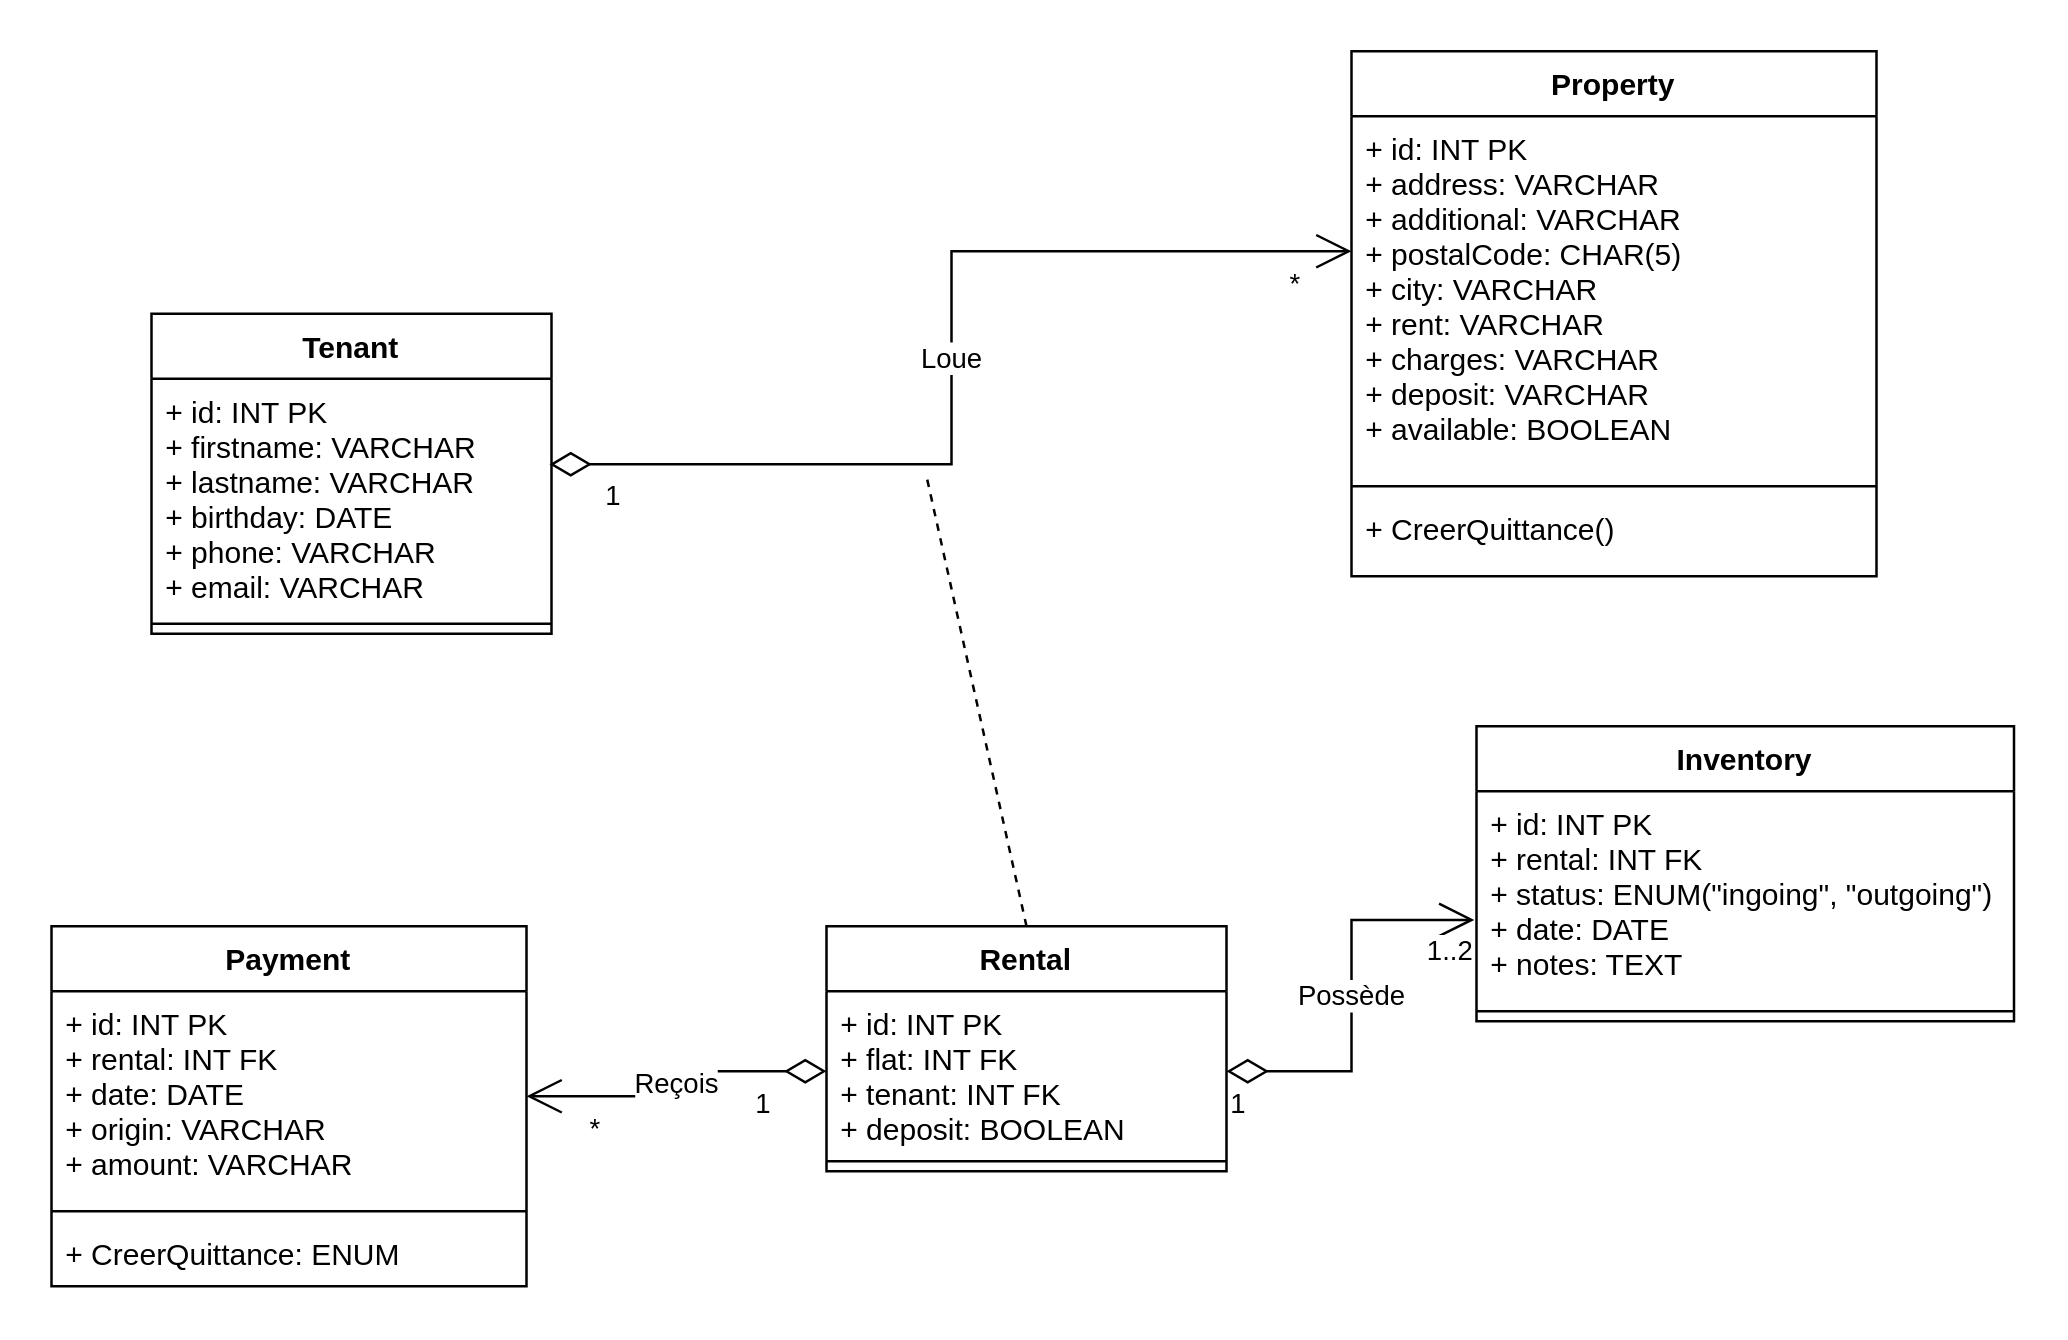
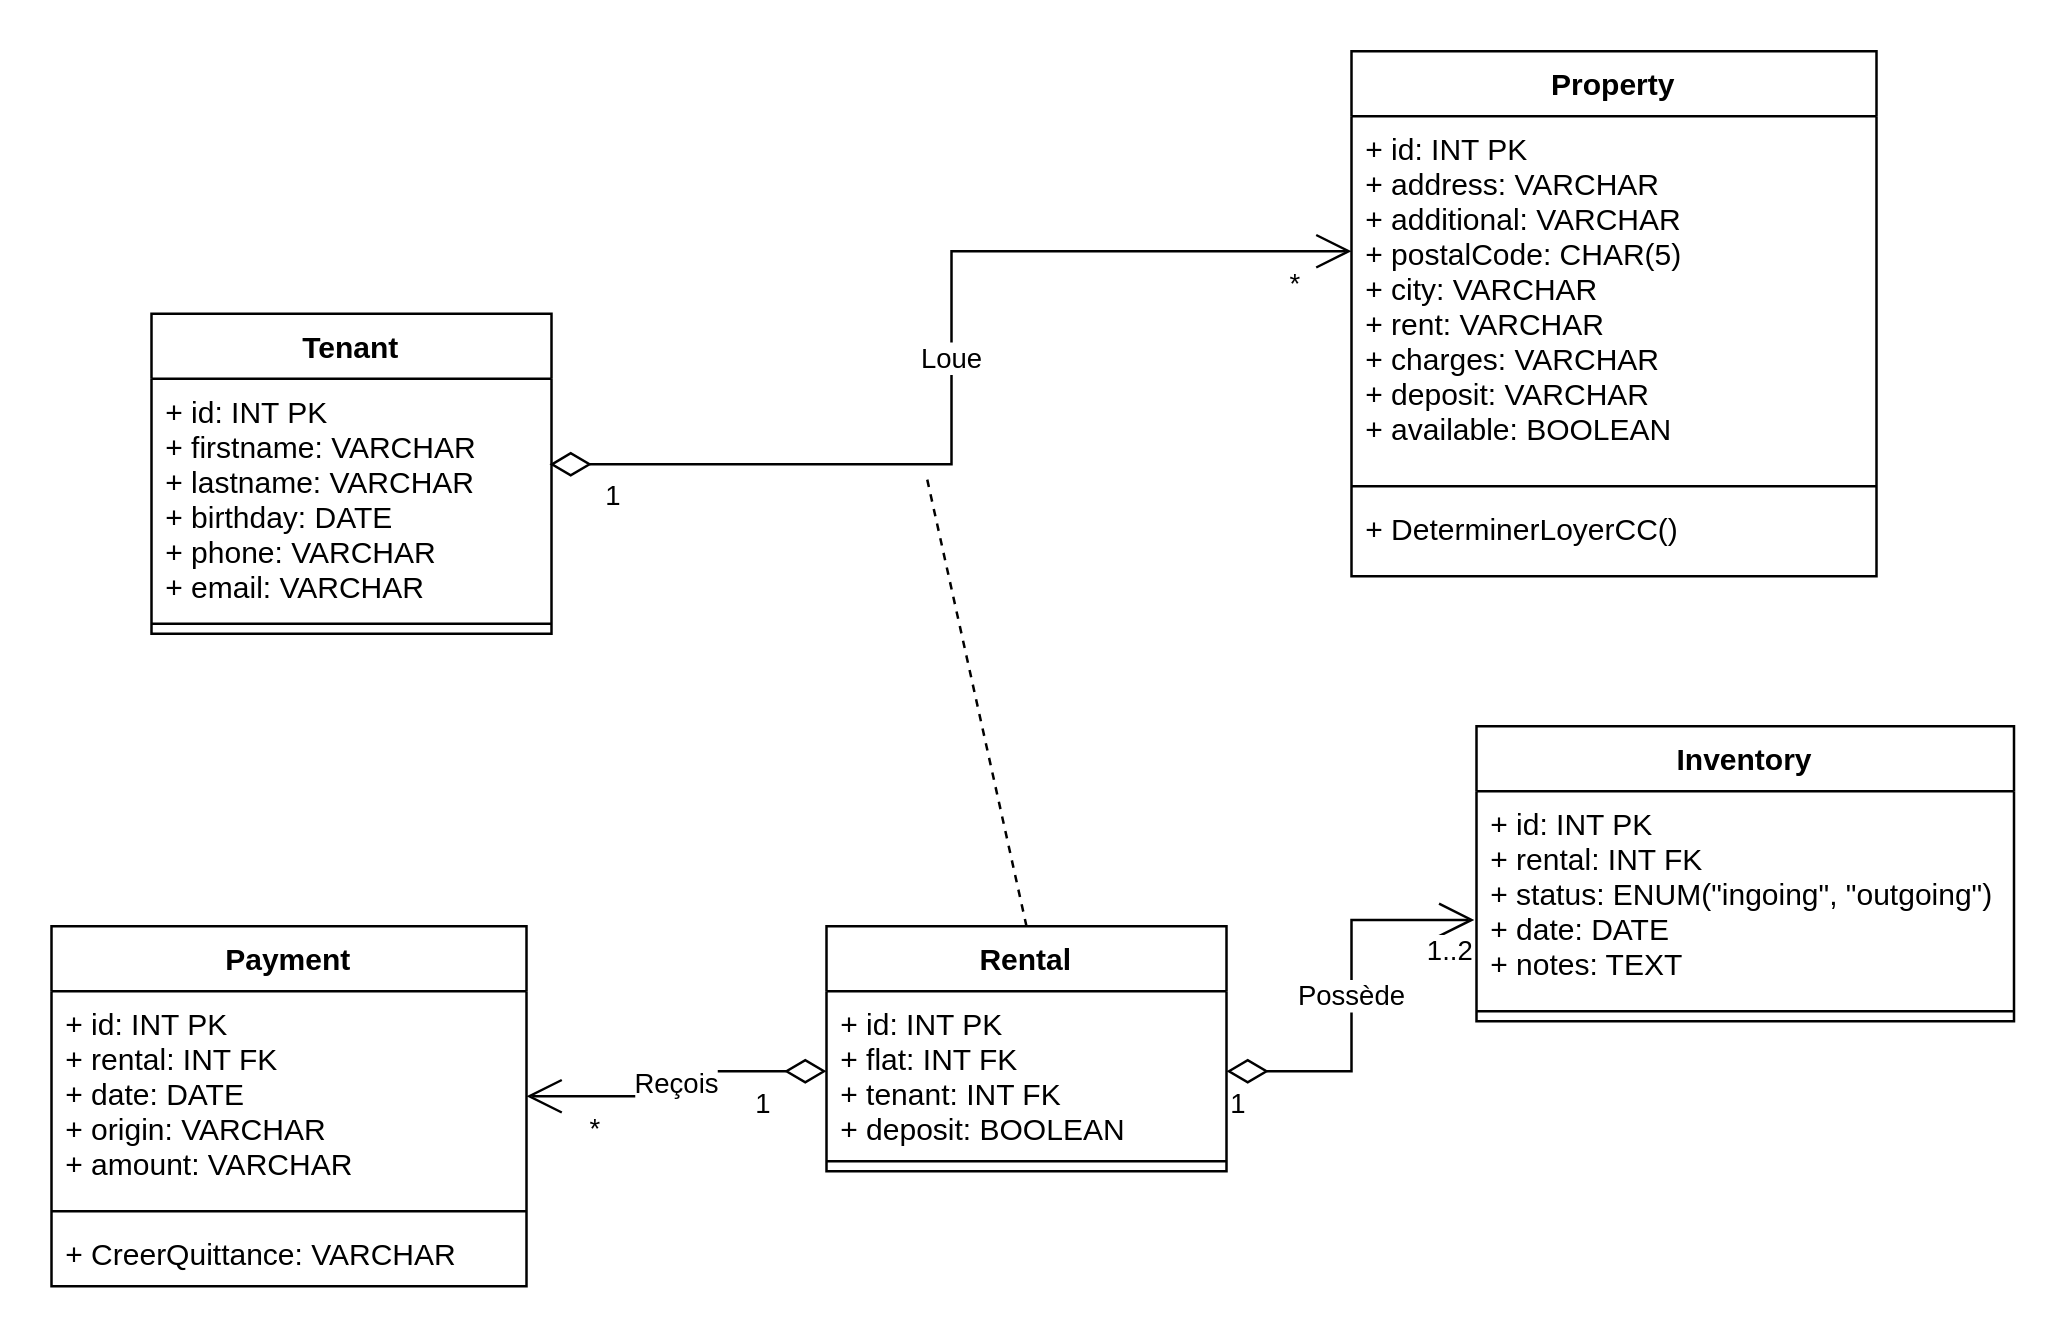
- <mxCell id="8" value="+ CreerQuittance()" style="text;strokeColor=none;fillColor=none;align=left;verticalAlign=top;spacingLeft=4;spacingRight=4;overflow=hidden;rotatable=0;points=[[0,0.5],[1,0.5]];portConstraint=eastwest;" parent="5" vertex="1"><mxGeometry y="178" width="210" height="32" as="geometry" /></mxCell>
+ <mxCell id="8" value="+ DeterminerLoyerCC()" style="text;strokeColor=none;fillColor=none;align=left;verticalAlign=top;spacingLeft=4;spacingRight=4;overflow=hidden;rotatable=0;points=[[0,0.5],[1,0.5]];portConstraint=eastwest;" parent="5" vertex="1"><mxGeometry y="178" width="210" height="32" as="geometry" /></mxCell>
- <mxCell id="15" value="+ CreerQuittance: ENUM" style="text;strokeColor=none;fillColor=none;align=left;verticalAlign=top;spacingLeft=4;spacingRight=4;overflow=hidden;rotatable=0;points=[[0,0.5],[1,0.5]];portConstraint=eastwest;" parent="12" vertex="1"><mxGeometry y="118" width="190" height="26" as="geometry" /></mxCell>
+ <mxCell id="15" value="+ CreerQuittance: VARCHAR" style="text;strokeColor=none;fillColor=none;align=left;verticalAlign=top;spacingLeft=4;spacingRight=4;overflow=hidden;rotatable=0;points=[[0,0.5],[1,0.5]];portConstraint=eastwest;" parent="12" vertex="1"><mxGeometry y="118" width="190" height="26" as="geometry" /></mxCell>
